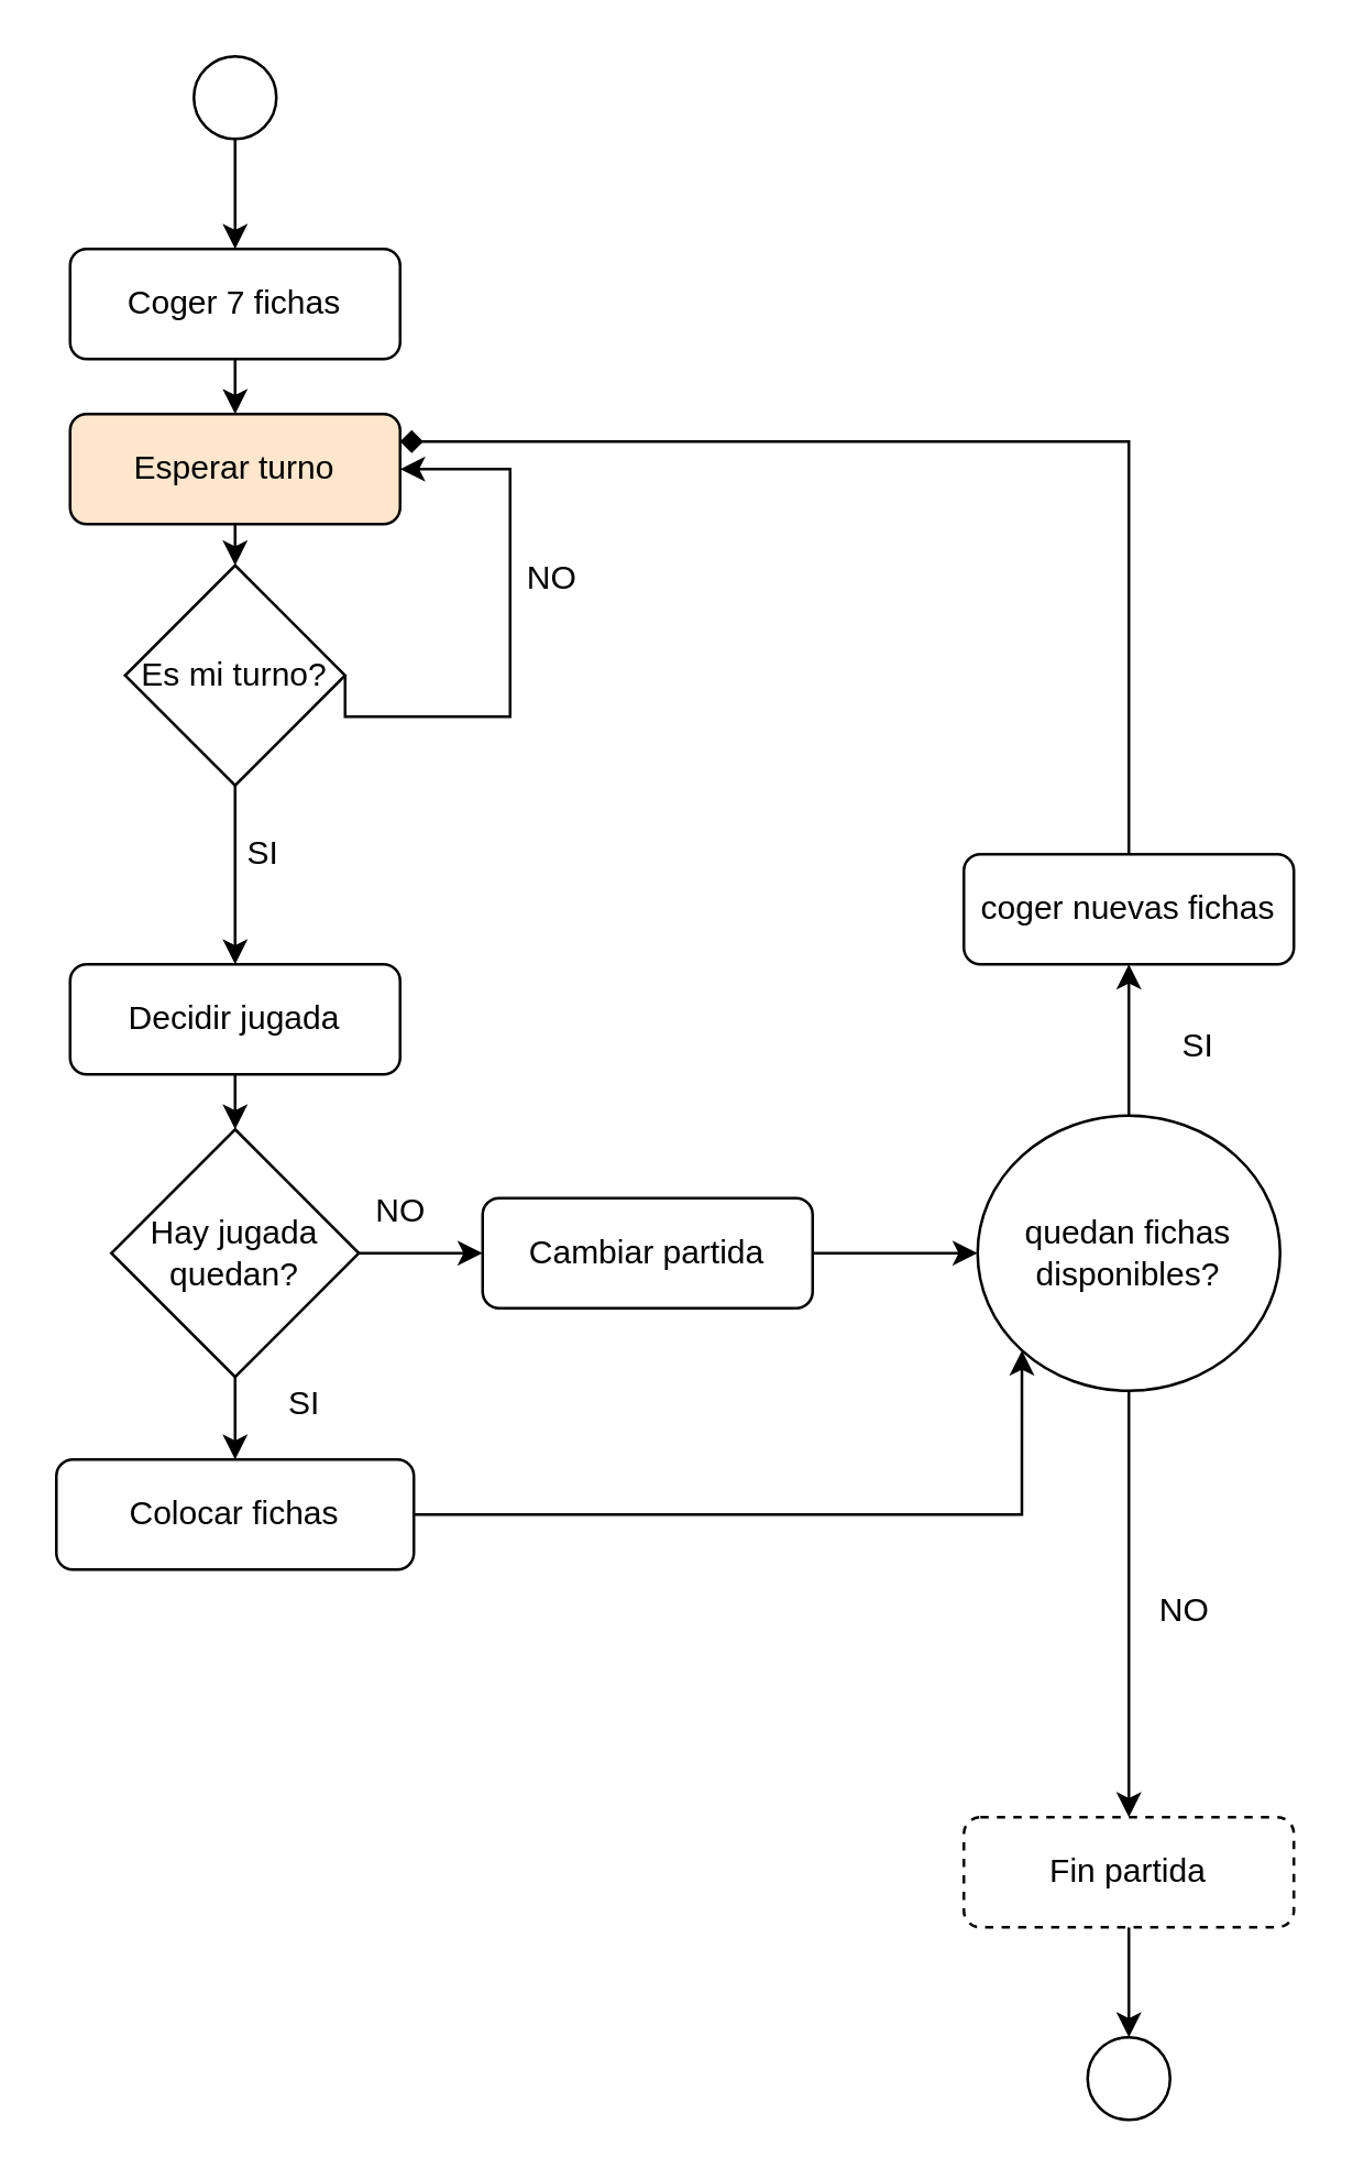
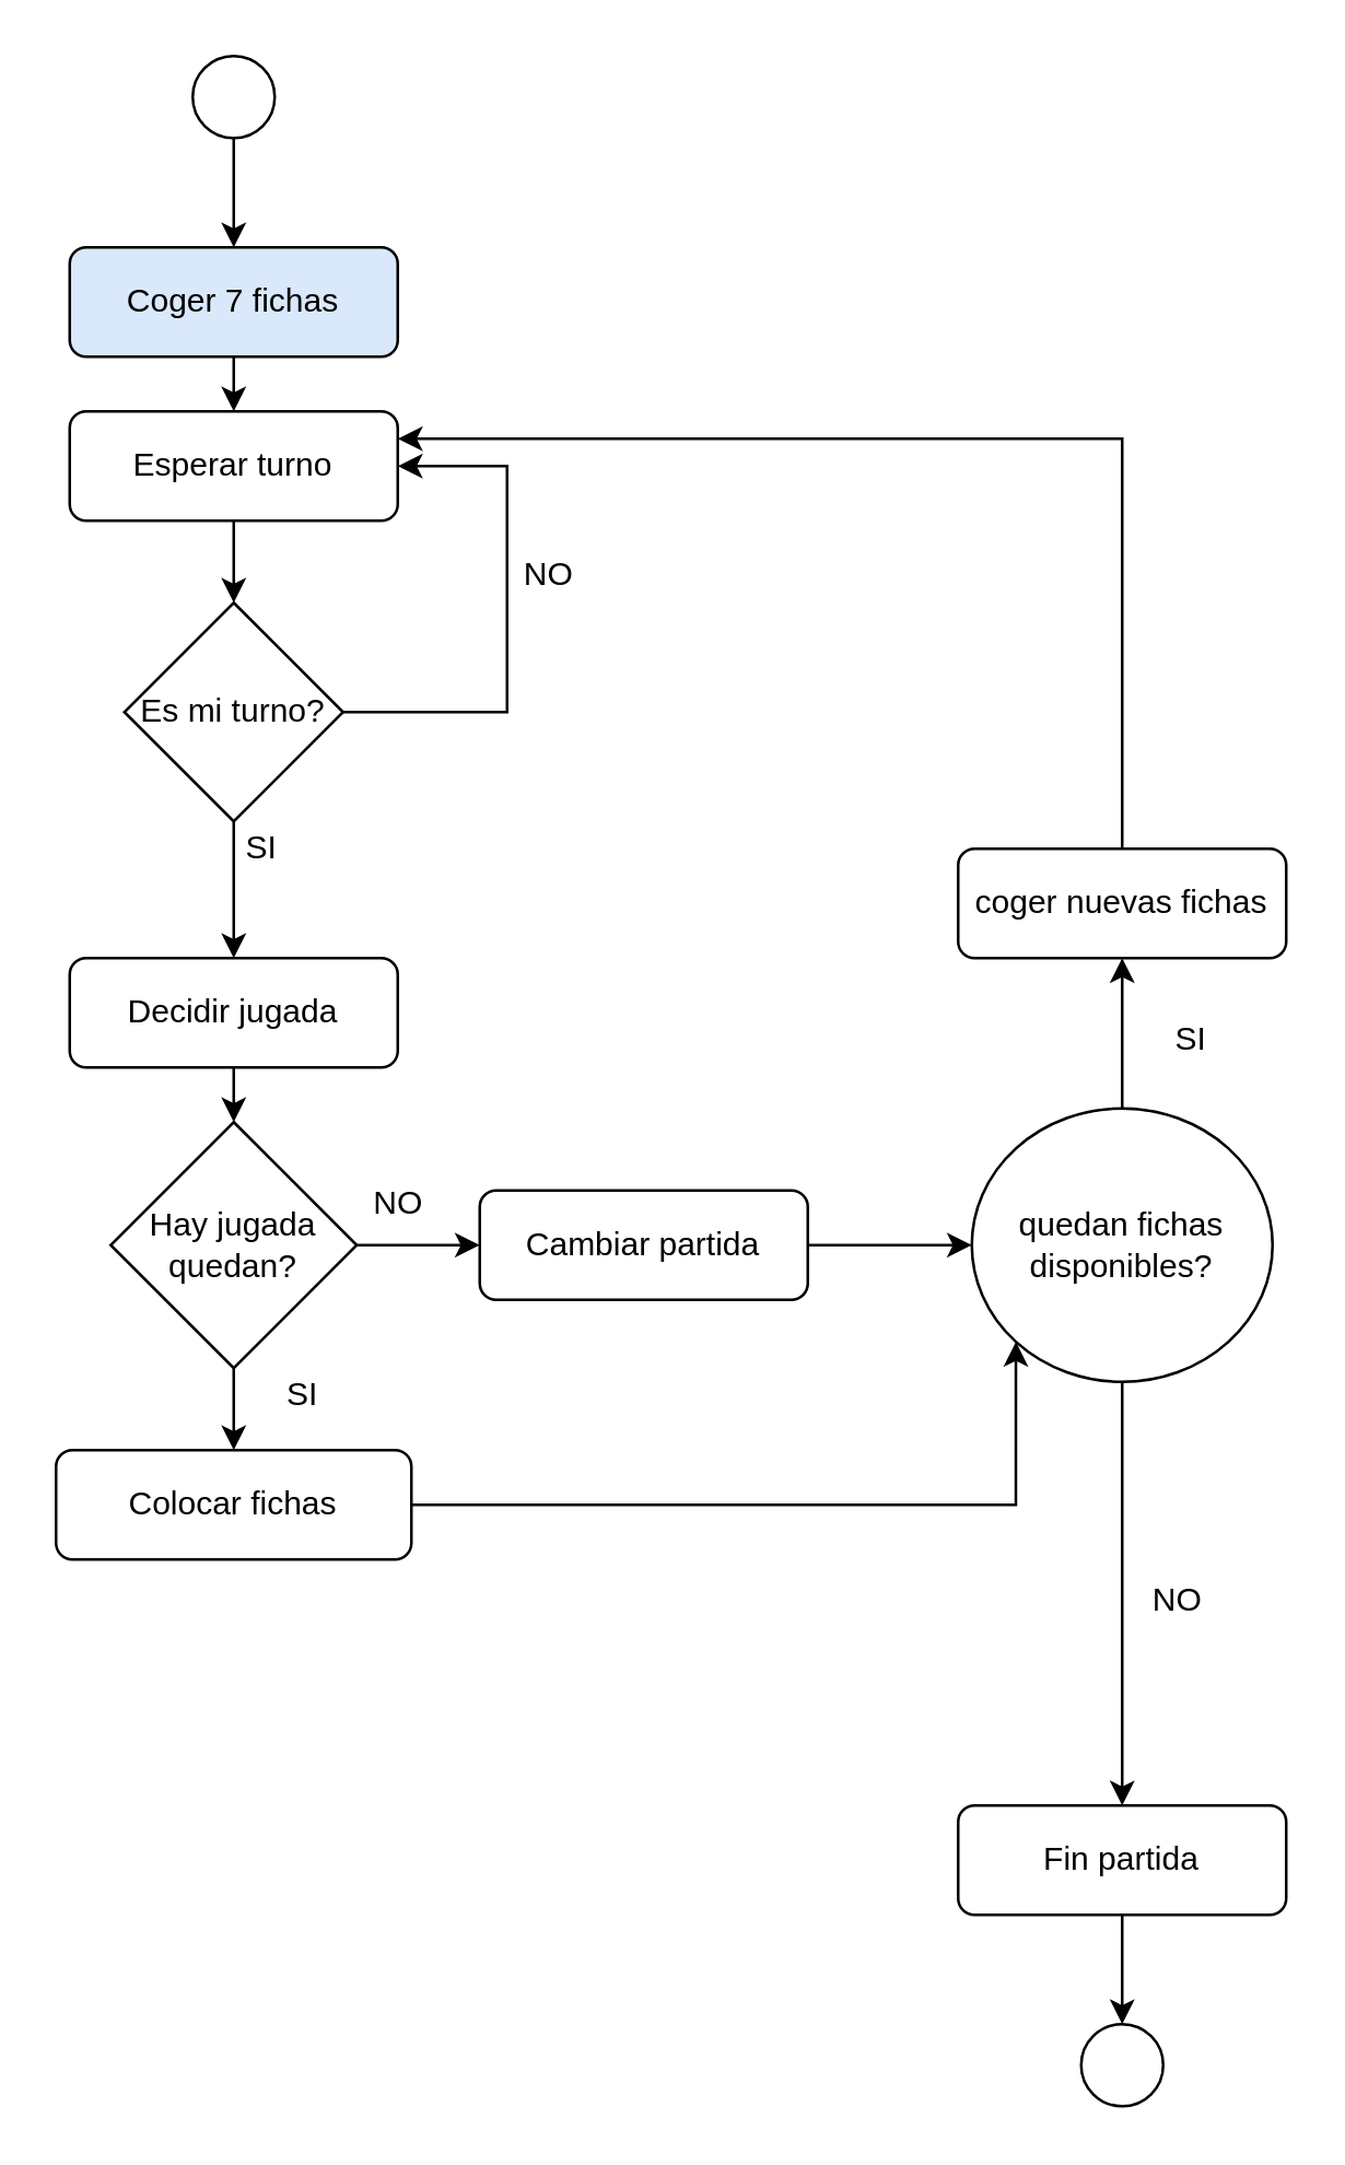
- <mxCell id="3" value="Coger 7 fichas" style="rounded=1;whiteSpace=wrap;html=1;fontSize=12;glass=0;strokeWidth=1;shadow=0;" parent="1" vertex="1"><mxGeometry x="25" y="90" width="120" height="40" as="geometry" /></mxCell>
+ <mxCell id="3" value="Coger 7 fichas" style="rounded=1;whiteSpace=wrap;html=1;fontSize=12;glass=0;strokeWidth=1;shadow=0;fillColor=#dae8fc;" parent="1" vertex="1"><mxGeometry x="25" y="90" width="120" height="40" as="geometry" /></mxCell>
- <mxCell id="26" style="edgeStyle=orthogonalEdgeStyle;rounded=0;orthogonalLoop=1;jettySize=auto;html=1;exitX=0.5;exitY=0;exitDx=0;exitDy=0;entryX=1;entryY=0.25;entryDx=0;entryDy=0;endArrow=diamond;" edge="1" parent="1" source="27" target="10"><mxGeometry relative="1" as="geometry" /></mxCell>
+ <mxCell id="26" style="edgeStyle=orthogonalEdgeStyle;rounded=0;orthogonalLoop=1;jettySize=auto;html=1;exitX=0.5;exitY=0;exitDx=0;exitDy=0;entryX=1;entryY=0.25;entryDx=0;entryDy=0;" edge="1" parent="1" source="27" target="10"><mxGeometry relative="1" as="geometry" /></mxCell>
- <mxCell id="10" value="Esperar turno" style="rounded=1;whiteSpace=wrap;html=1;fontSize=12;glass=0;strokeWidth=1;shadow=0;fillColor=#ffe6cc;" vertex="1" parent="1"><mxGeometry x="25" y="150" width="120" height="40" as="geometry" /></mxCell>
+ <mxCell id="10" value="Esperar turno" style="rounded=1;whiteSpace=wrap;html=1;fontSize=12;glass=0;strokeWidth=1;shadow=0;" vertex="1" parent="1"><mxGeometry x="25" y="150" width="120" height="40" as="geometry" /></mxCell>
- <mxCell id="8" value="Es mi turno?" style="rhombus;whiteSpace=wrap;html=1;" vertex="1" parent="1"><mxGeometry x="45" y="205" width="80" height="80" as="geometry" /></mxCell>
+ <mxCell id="8" value="Es mi turno?" style="rhombus;whiteSpace=wrap;html=1;" vertex="1" parent="1"><mxGeometry x="45" y="220" width="80" height="80" as="geometry" /></mxCell>
- <mxCell id="31" value="Fin partida" style="rounded=1;whiteSpace=wrap;html=1;fontSize=12;glass=0;strokeWidth=1;shadow=0;dashed=1;" vertex="1" parent="1"><mxGeometry x="350" y="660" width="120" height="40" as="geometry" /></mxCell>
+ <mxCell id="31" value="Fin partida" style="rounded=1;whiteSpace=wrap;html=1;fontSize=12;glass=0;strokeWidth=1;shadow=0;" vertex="1" parent="1"><mxGeometry x="350" y="660" width="120" height="40" as="geometry" /></mxCell>
